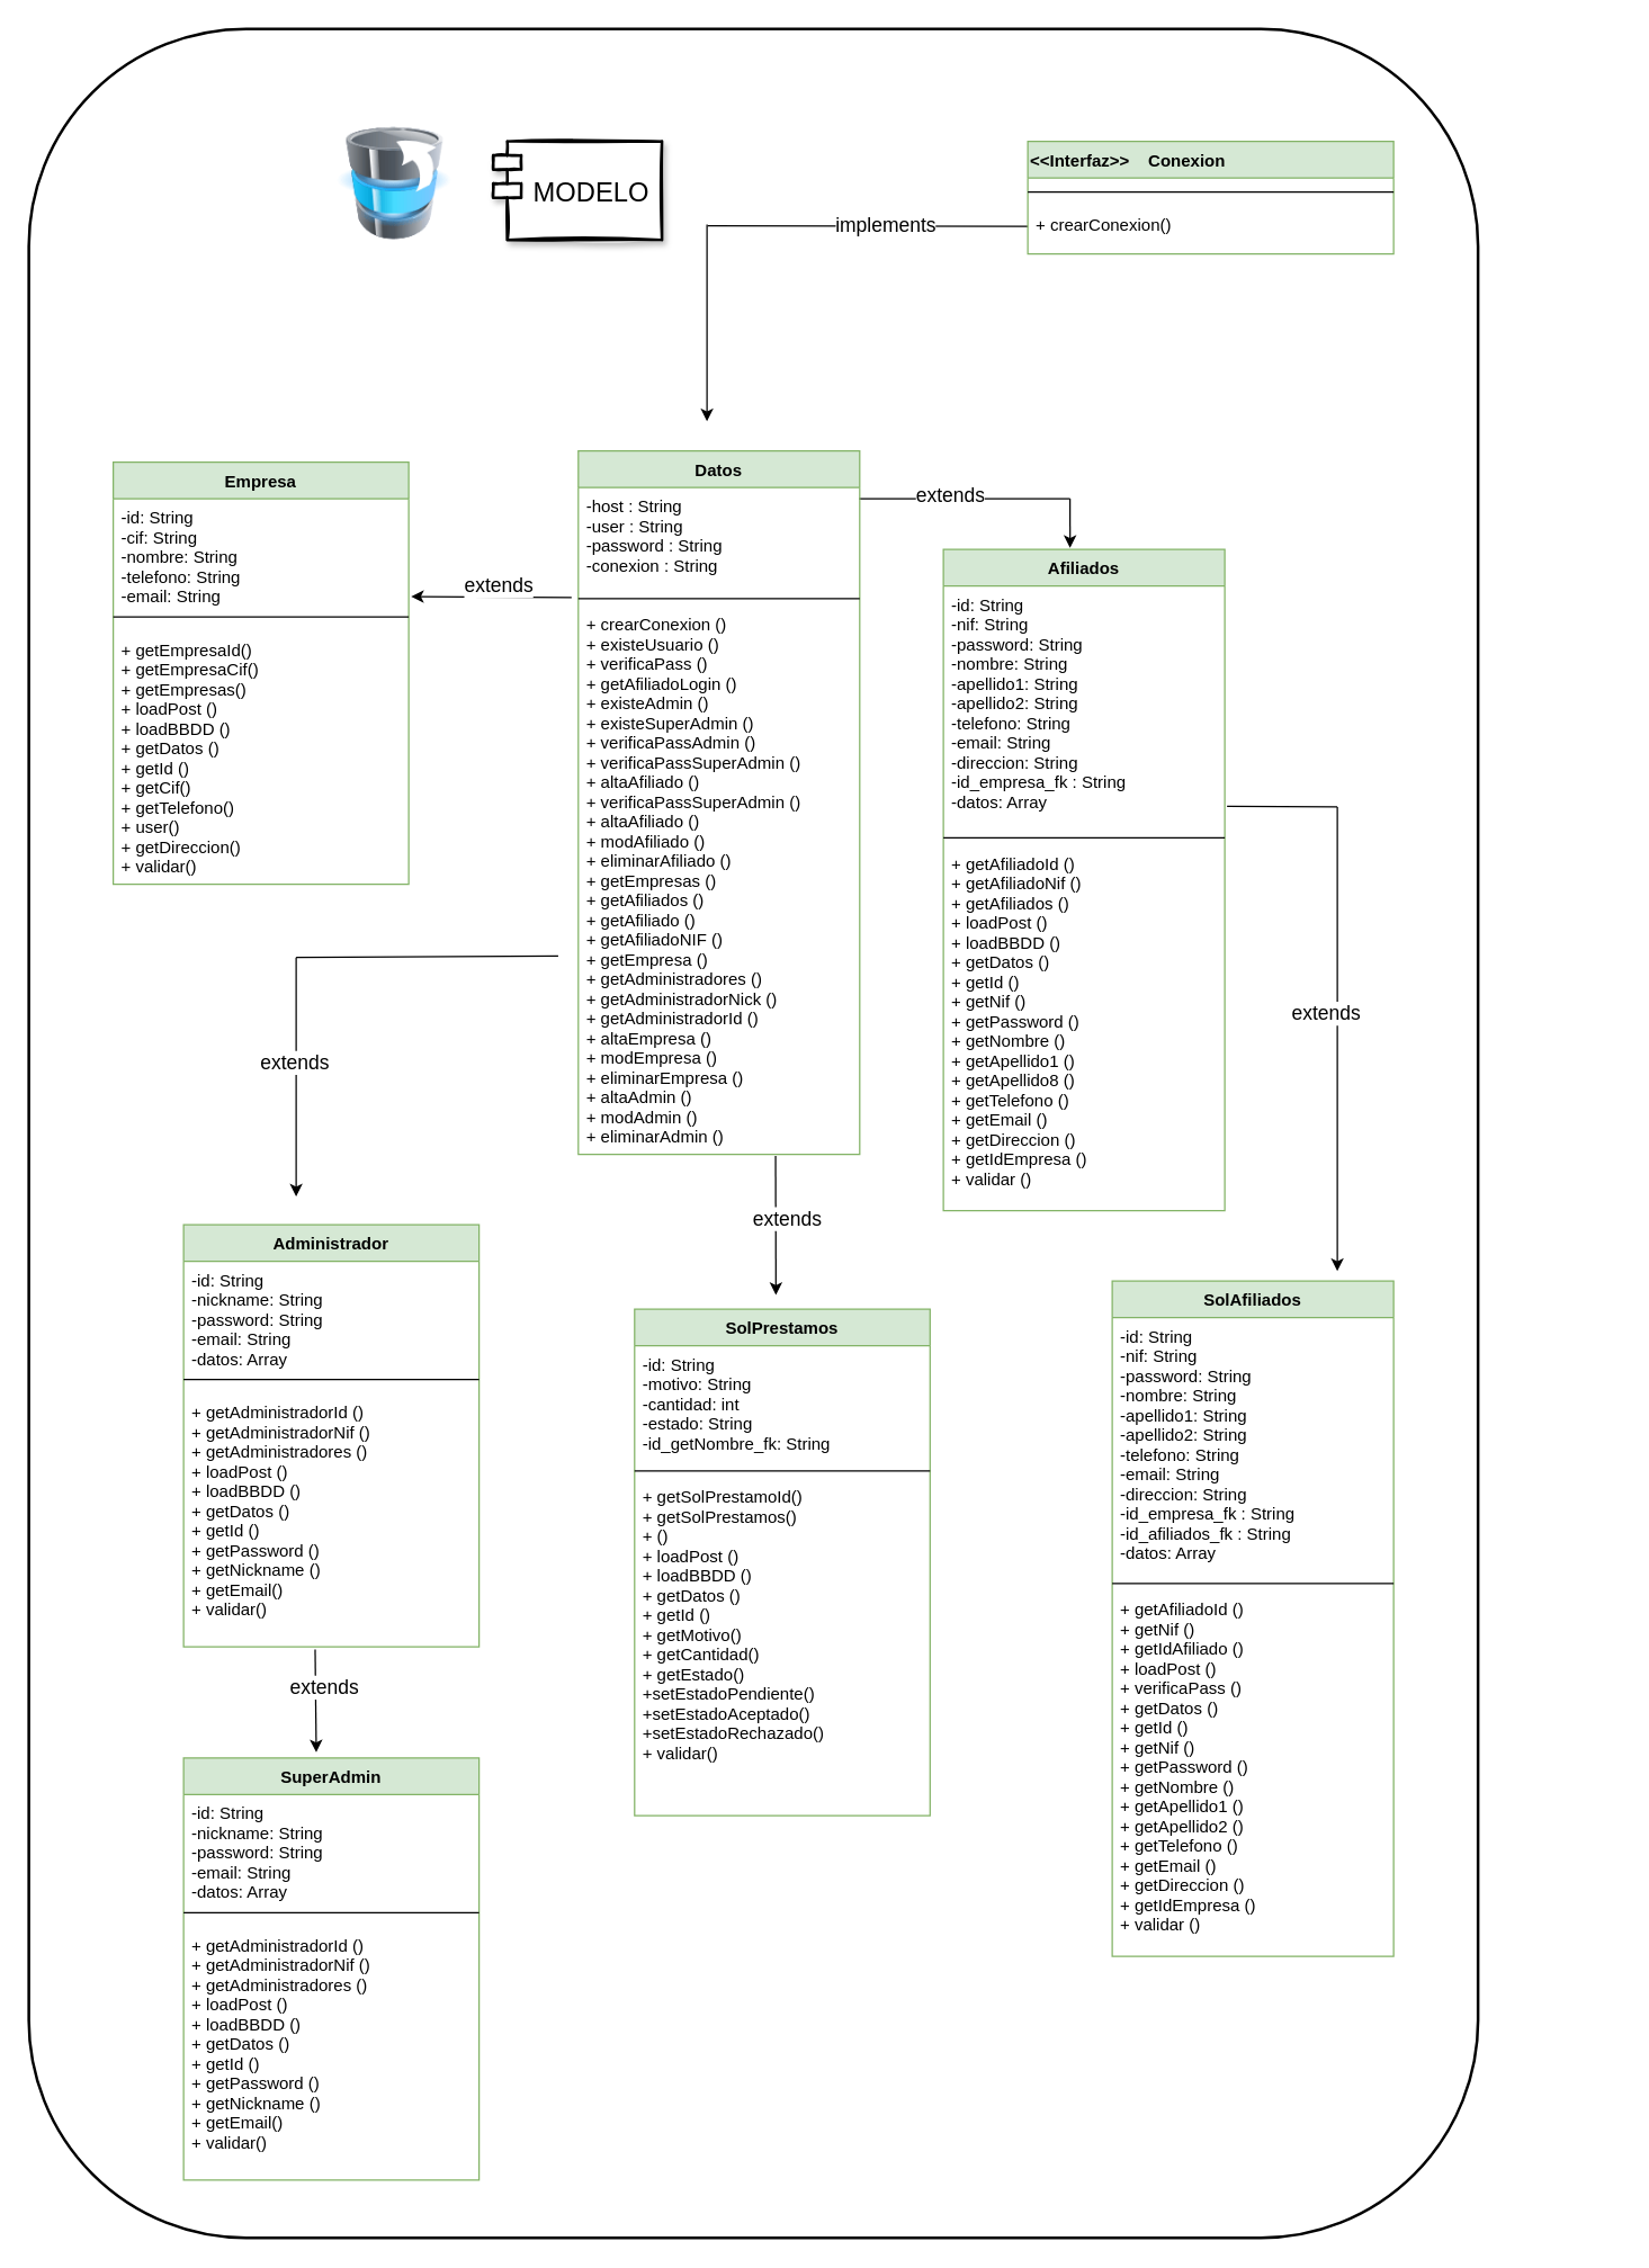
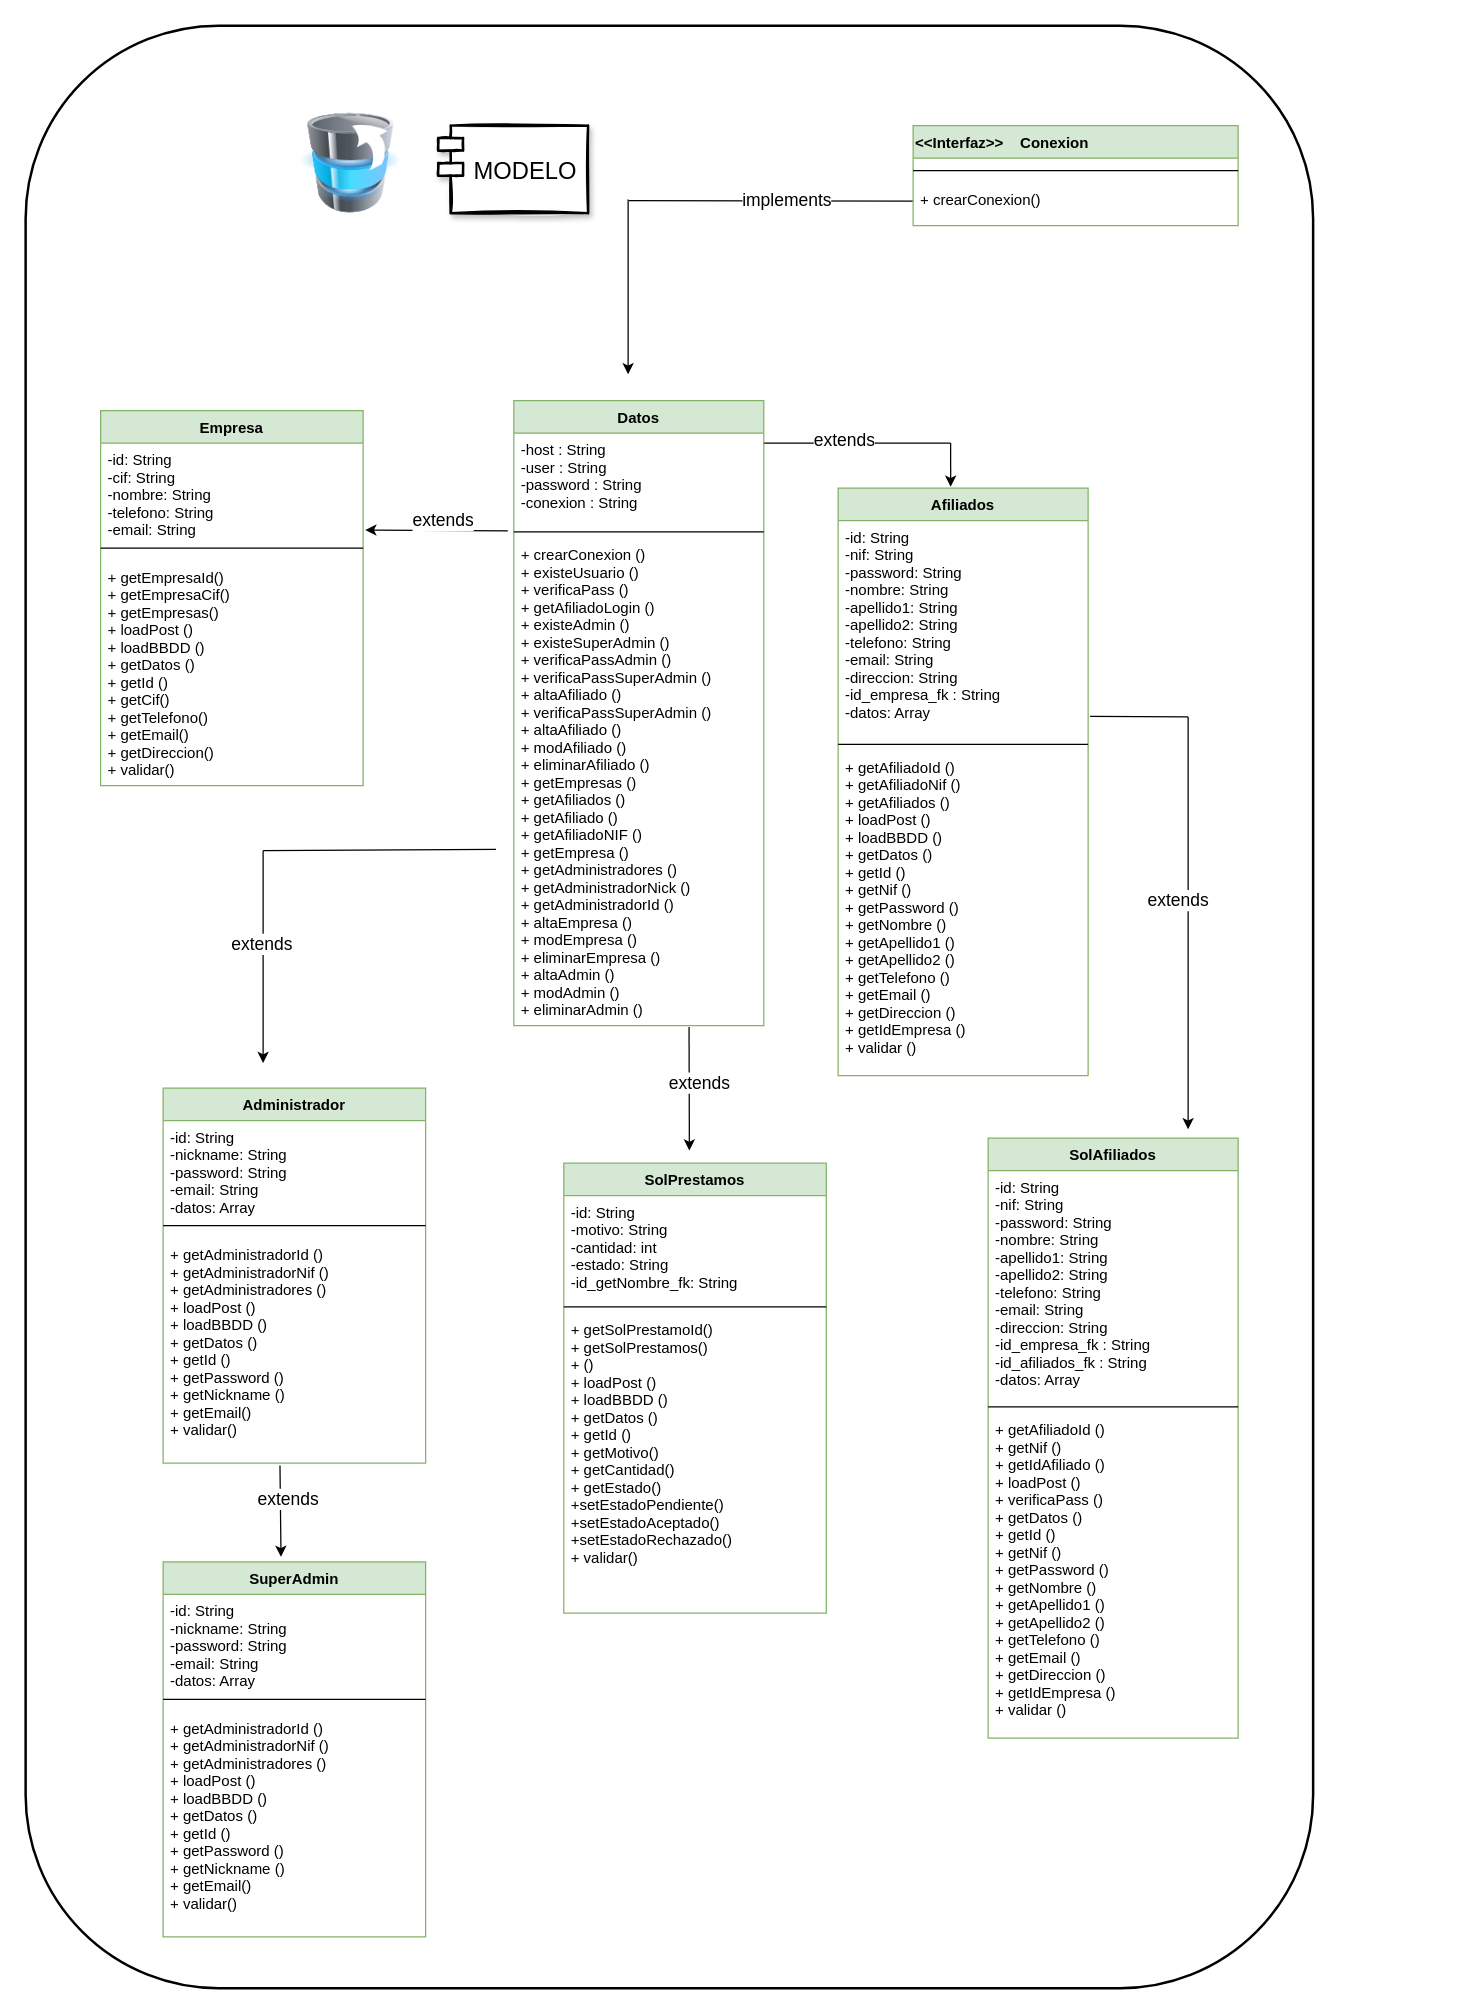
- <mxCell id="22" value="+ getEmpresaId()&#10;+ getEmpresaCif()&#10;+ getEmpresas()&#10;+ loadPost ()&#10;+ loadBBDD ()&#10;+ getDatos ()&#10;+ getId ()&#10;+ getCif()&#10;+ getTelefono()&#10;+ user()&#10;+ getDireccion()&#10;+ validar()" style="text;strokeColor=none;fillColor=none;align=left;verticalAlign=top;spacingLeft=4;spacingRight=4;overflow=hidden;rotatable=0;points=[[0,0.5],[1,0.5]];portConstraint=eastwest;" vertex="1" parent="19"><mxGeometry y="120" width="210" height="180" as="geometry" /></mxCell>
+ <mxCell id="22" value="+ getEmpresaId()&#10;+ getEmpresaCif()&#10;+ getEmpresas()&#10;+ loadPost ()&#10;+ loadBBDD ()&#10;+ getDatos ()&#10;+ getId ()&#10;+ getCif()&#10;+ getTelefono()&#10;+ getEmail()&#10;+ getDireccion()&#10;+ validar()" style="text;strokeColor=none;fillColor=none;align=left;verticalAlign=top;spacingLeft=4;spacingRight=4;overflow=hidden;rotatable=0;points=[[0,0.5],[1,0.5]];portConstraint=eastwest;" vertex="1" parent="19"><mxGeometry y="120" width="210" height="180" as="geometry" /></mxCell>
- <mxCell id="26" value="+ getAfiliadoId ()&#10;+ getAfiliadoNif ()&#10;+ getAfiliados ()&#10;+ loadPost ()&#10;+ loadBBDD ()&#10;+ getDatos ()&#10;+ getId ()&#10;+ getNif ()&#10;+ getPassword ()&#10;+ getNombre ()&#10;+ getApellido1 ()&#10;+ getApellido8 ()&#10;+ getTelefono ()&#10;+ getEmail ()&#10;+ getDireccion ()&#10;+ getIdEmpresa ()&#10;+ validar ()" style="text;strokeColor=none;fillColor=none;align=left;verticalAlign=top;spacingLeft=4;spacingRight=4;overflow=hidden;rotatable=0;points=[[0,0.5],[1,0.5]];portConstraint=eastwest;" vertex="1" parent="23"><mxGeometry y="210" width="200" height="260" as="geometry" /></mxCell>
+ <mxCell id="26" value="+ getAfiliadoId ()&#10;+ getAfiliadoNif ()&#10;+ getAfiliados ()&#10;+ loadPost ()&#10;+ loadBBDD ()&#10;+ getDatos ()&#10;+ getId ()&#10;+ getNif ()&#10;+ getPassword ()&#10;+ getNombre ()&#10;+ getApellido1 ()&#10;+ getApellido2 ()&#10;+ getTelefono ()&#10;+ getEmail ()&#10;+ getDireccion ()&#10;+ getIdEmpresa ()&#10;+ validar ()" style="text;strokeColor=none;fillColor=none;align=left;verticalAlign=top;spacingLeft=4;spacingRight=4;overflow=hidden;rotatable=0;points=[[0,0.5],[1,0.5]];portConstraint=eastwest;" vertex="1" parent="23"><mxGeometry y="210" width="200" height="260" as="geometry" /></mxCell>
